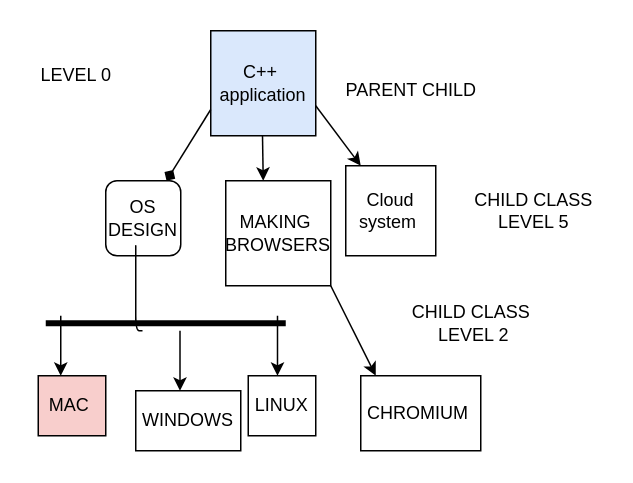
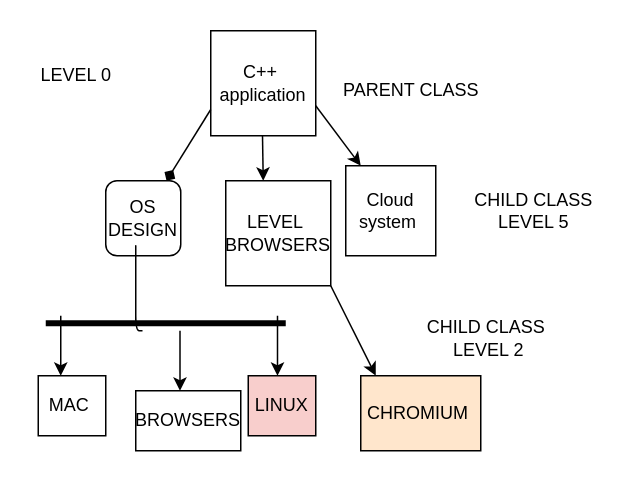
- <mxCell id="2" value="C++&amp;nbsp;&lt;br&gt;application" style="whiteSpace=wrap;html=1;aspect=fixed;fillColor=#dae8fc;" vertex="1" parent="1"><mxGeometry x="140" y="20" width="70" height="70" as="geometry" /></mxCell>
+ <mxCell id="2" value="C++&amp;nbsp;&lt;br&gt;application" style="whiteSpace=wrap;html=1;aspect=fixed;" vertex="1" parent="1"><mxGeometry x="140" y="20" width="70" height="70" as="geometry" /></mxCell>
- <mxCell id="19" value="PARENT CHILD&amp;nbsp;" style="text;html=1;align=center;verticalAlign=middle;resizable=0;points=[];autosize=1;strokeColor=none;" vertex="1" parent="1"><mxGeometry x="220" y="50" width="110" height="20" as="geometry" /></mxCell>
+ <mxCell id="19" value="PARENT CLASS&amp;nbsp;" style="text;html=1;align=center;verticalAlign=middle;resizable=0;points=[];autosize=1;strokeColor=none;" vertex="1" parent="1"><mxGeometry x="220" y="50" width="110" height="20" as="geometry" /></mxCell>
- <mxCell id="8" value="MAKING&amp;nbsp;&lt;br&gt;BROWSERS" style="whiteSpace=wrap;html=1;aspect=fixed;" vertex="1" parent="1"><mxGeometry x="150" y="120" width="70" height="70" as="geometry" /></mxCell>
+ <mxCell id="8" value="LEVEL&amp;nbsp;&lt;br&gt;BROWSERS" style="whiteSpace=wrap;html=1;aspect=fixed;" vertex="1" parent="1"><mxGeometry x="150" y="120" width="70" height="70" as="geometry" /></mxCell>
- <mxCell id="22" value="CHILD CLASS&amp;nbsp;&lt;br&gt;LEVEL 2" style="text;html=1;align=center;verticalAlign=middle;resizable=0;points=[];autosize=1;strokeColor=none;" vertex="1" parent="1"><mxGeometry x="265" y="200" width="100" height="30" as="geometry" /></mxCell>
+ <mxCell id="22" value="CHILD CLASS&amp;nbsp;&lt;br&gt;LEVEL 2" style="text;html=1;align=center;verticalAlign=middle;resizable=0;points=[];autosize=1;strokeColor=none;" vertex="1" parent="1"><mxGeometry x="275" y="210" width="100" height="30" as="geometry" /></mxCell>
- <mxCell id="14" value="MAC&amp;nbsp;" style="rounded=0;whiteSpace=wrap;html=1;fillColor=#f8cecc;" vertex="1" parent="1"><mxGeometry x="25" y="250" width="45" height="40" as="geometry" /></mxCell>
+ <mxCell id="14" value="MAC&amp;nbsp;" style="rounded=0;whiteSpace=wrap;html=1;" vertex="1" parent="1"><mxGeometry x="25" y="250" width="45" height="40" as="geometry" /></mxCell>
- <mxCell id="15" value="LINUX" style="rounded=0;whiteSpace=wrap;html=1;" vertex="1" parent="1"><mxGeometry x="165" y="250" width="45" height="40" as="geometry" /></mxCell>
+ <mxCell id="15" value="LINUX" style="rounded=0;whiteSpace=wrap;html=1;fillColor=#f8cecc;" vertex="1" parent="1"><mxGeometry x="165" y="250" width="45" height="40" as="geometry" /></mxCell>
- <mxCell id="18" value="CHROMIUM&amp;nbsp;" style="rounded=0;whiteSpace=wrap;html=1;" vertex="1" parent="1"><mxGeometry x="240" y="250" width="80" height="50" as="geometry" /></mxCell>
+ <mxCell id="18" value="CHROMIUM&amp;nbsp;" style="rounded=0;whiteSpace=wrap;html=1;fillColor=#ffe6cc;" vertex="1" parent="1"><mxGeometry x="240" y="250" width="80" height="50" as="geometry" /></mxCell>
- <mxCell id="16" value="WINDOWS" style="rounded=0;whiteSpace=wrap;html=1;" vertex="1" parent="1"><mxGeometry x="90" y="260" width="70" height="40" as="geometry" /></mxCell>
+ <mxCell id="16" value="BROWSERS" style="rounded=0;whiteSpace=wrap;html=1;" vertex="1" parent="1"><mxGeometry x="90" y="260" width="70" height="40" as="geometry" /></mxCell>
